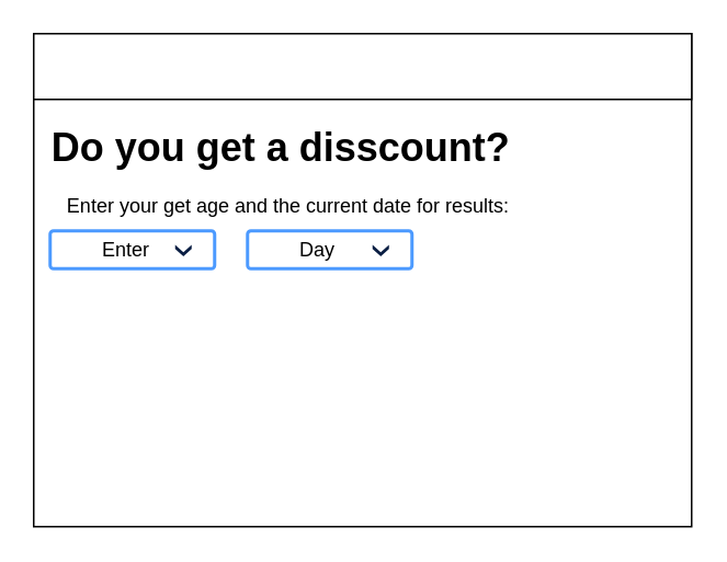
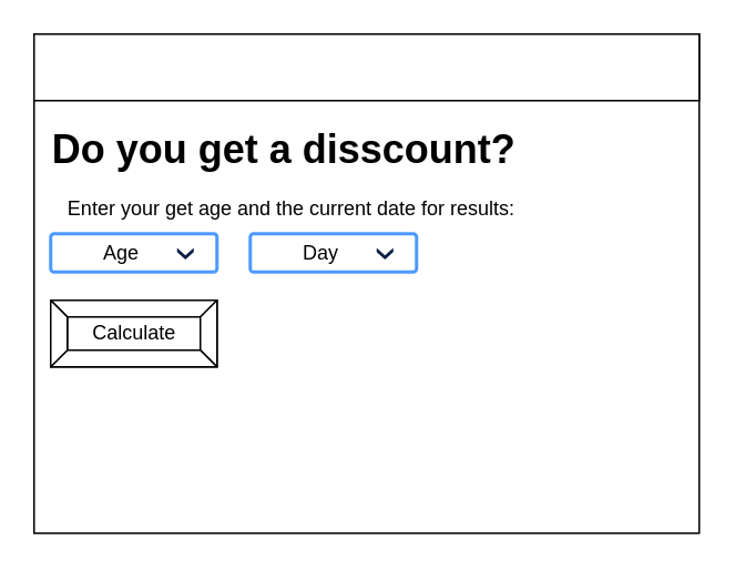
- <mxCell id="7" value="Enter" style="rounded=1;arcSize=9;fillColor=#ffffff;strokeColor=#4C9AFF;html=1;strokeWidth=2;spacingLeft=30;fontColor=#000000;align=left;labelBackgroundColor=none;" vertex="1" parent="1"><mxGeometry x="30" y="140" width="100" height="23" as="geometry" /></mxCell>
+ <mxCell id="7" value="Age" style="rounded=1;arcSize=9;fillColor=#ffffff;strokeColor=#4C9AFF;html=1;strokeWidth=2;spacingLeft=30;fontColor=#000000;align=left;labelBackgroundColor=none;" vertex="1" parent="1"><mxGeometry x="30" y="140" width="100" height="23" as="geometry" /></mxCell>
+ <mxCell id="4" value="Calculate" style="labelPosition=center;verticalLabelPosition=middle;align=center;html=1;shape=mxgraph.basic.button;dx=10;" parent="1" vertex="1"><mxGeometry x="30" y="180" width="100" height="40" as="geometry" /></mxCell>
